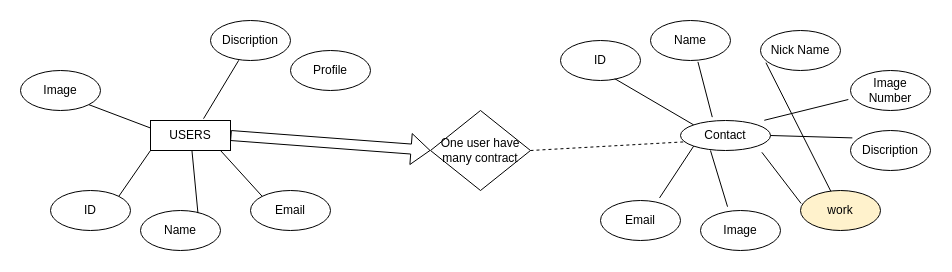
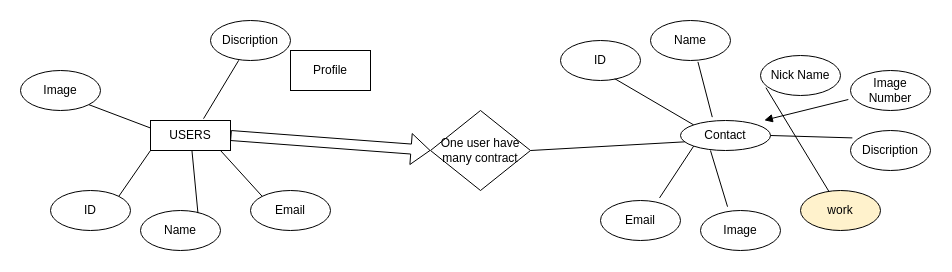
- <mxCell id="11" value="Nick Name" style="ellipse;whiteSpace=wrap;html=1;" vertex="1" parent="1"><mxGeometry x="760" y="30" width="80" height="40" as="geometry" /></mxCell>
+ <mxCell id="11" value="Nick Name" style="ellipse;whiteSpace=wrap;html=1;" vertex="1" parent="1"><mxGeometry x="760" y="55" width="80" height="40" as="geometry" /></mxCell>
- <mxCell id="4" value="Profile" style="ellipse;whiteSpace=wrap;html=1;" vertex="1" parent="1"><mxGeometry x="290" y="50" width="80" height="40" as="geometry" /></mxCell>
+ <mxCell id="4" value="Profile" style="whiteSpace=wrap;html=1;rounded=0;" vertex="1" parent="1"><mxGeometry x="290" y="50" width="80" height="40" as="geometry" /></mxCell>
- <mxCell id="26" value="" style="endArrow=none;html=1;rounded=0;entryX=0.931;entryY=-0.007;entryDx=0;entryDy=0;exitX=-0.027;exitY=0.725;exitDx=0;exitDy=0;exitPerimeter=0;entryPerimeter=0;" edge="1" parent="1" source="13" target="10"><mxGeometry width="50" height="50" relative="1" as="geometry"><mxPoint x="820" y="110" as="sourcePoint" /><mxPoint x="758.284" y="86.642" as="targetPoint" /></mxGeometry></mxCell>
+ <mxCell id="26" value="" style="endArrow=block;html=1;rounded=0;entryX=0.931;entryY=-0.007;entryDx=0;entryDy=0;exitX=-0.027;exitY=0.725;exitDx=0;exitDy=0;exitPerimeter=0;entryPerimeter=0;" edge="1" parent="1" source="13" target="10"><mxGeometry width="50" height="50" relative="1" as="geometry"><mxPoint x="820" y="110" as="sourcePoint" /><mxPoint x="758.284" y="86.642" as="targetPoint" /></mxGeometry></mxCell>
- <mxCell id="33" value="" style="endArrow=none;html=1;rounded=0;entryX=0;entryY=0.75;entryDx=0;entryDy=0;exitX=1;exitY=0.5;exitDx=0;exitDy=0;dashed=1;" edge="1" parent="1" source="31" target="10"><mxGeometry width="50" height="50" relative="1" as="geometry"><mxPoint x="510" y="180" as="sourcePoint" /><mxPoint x="560" y="130" as="targetPoint" /></mxGeometry></mxCell>
+ <mxCell id="33" value="" style="endArrow=none;html=1;rounded=0;entryX=0;entryY=0.75;entryDx=0;entryDy=0;exitX=1;exitY=0.5;exitDx=0;exitDy=0;" edge="1" parent="1" source="31" target="10"><mxGeometry width="50" height="50" relative="1" as="geometry"><mxPoint x="510" y="180" as="sourcePoint" /><mxPoint x="560" y="130" as="targetPoint" /></mxGeometry></mxCell>
- <mxCell id="28" value="" style="endArrow=none;html=1;rounded=0;entryX=0.904;entryY=1.06;entryDx=0;entryDy=0;exitX=0.008;exitY=0.325;exitDx=0;exitDy=0;exitPerimeter=0;entryPerimeter=0;" edge="1" parent="1" source="15" target="10"><mxGeometry width="50" height="50" relative="1" as="geometry"><mxPoint x="770" y="170" as="sourcePoint" /><mxPoint x="708.284" y="146.642" as="targetPoint" /></mxGeometry></mxCell>
